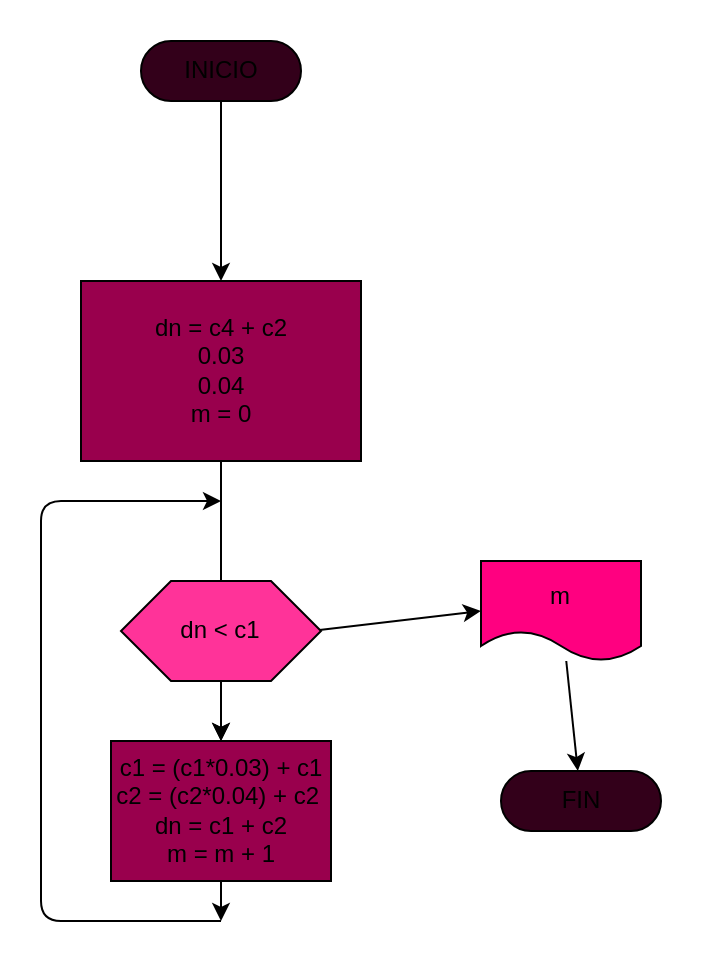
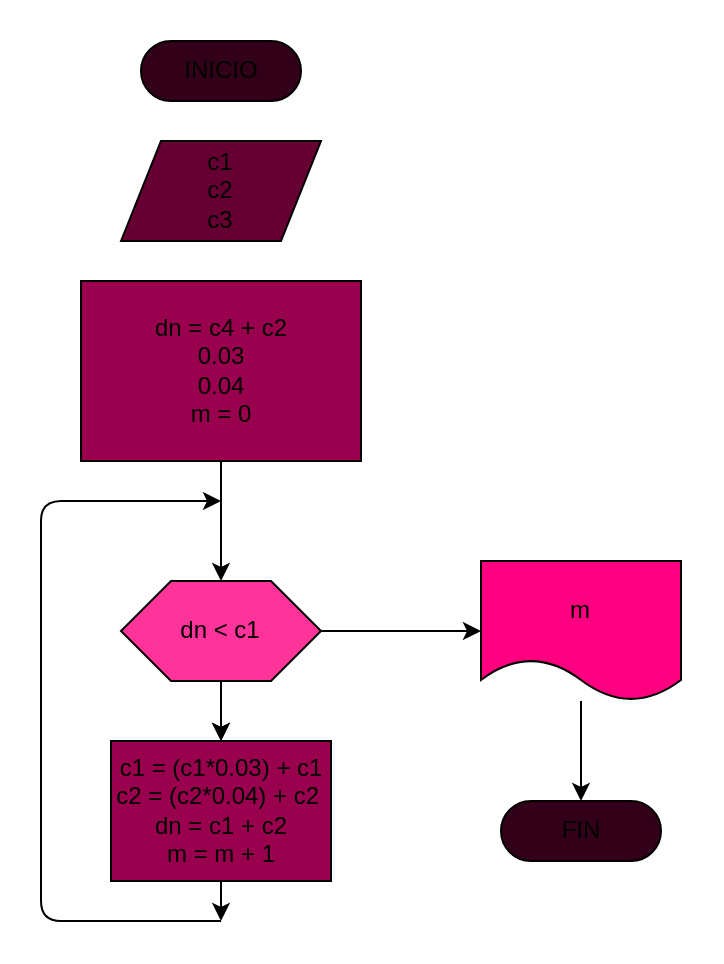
- <mxCell id="2" style="edgeStyle=none;html=1;exitX=0.5;exitY=0.5;exitDx=0;exitDy=15;exitPerimeter=0;entryX=0.5;entryY=0;entryDx=0;entryDy=0;" parent="1" source="3" target="6" edge="1"><mxGeometry relative="1" as="geometry"><mxPoint x="110" y="80" as="targetPoint" /></mxGeometry></mxCell>
+ <mxCell id="15" value="c1&lt;br&gt;c2&lt;br&gt;c3" style="shape=parallelogram;perimeter=parallelogramPerimeter;whiteSpace=wrap;html=1;dashed=0;fillColor=#660033;" parent="1" vertex="1"><mxGeometry x="60" y="70" width="100" height="50" as="geometry" /></mxCell>
- <mxCell id="5" value="" style="edgeStyle=none;html=1;entryX=0.5;entryY=0;entryDx=0;entryDy=0;endArrow=none;" parent="1" source="6" target="17" edge="1"><mxGeometry relative="1" as="geometry"><mxPoint x="110" y="280" as="targetPoint" /></mxGeometry></mxCell>
+ <mxCell id="5" value="" style="edgeStyle=none;html=1;entryX=0.5;entryY=0;entryDx=0;entryDy=0;" parent="1" source="6" target="17" edge="1"><mxGeometry relative="1" as="geometry"><mxPoint x="110" y="280" as="targetPoint" /></mxGeometry></mxCell>
- <mxCell id="13" value="m" style="shape=document;whiteSpace=wrap;html=1;boundedLbl=1;dashed=0;flipH=1;fillColor=#FF0080;" parent="1" vertex="1"><mxGeometry x="240" y="280" width="80" height="50" as="geometry" /></mxCell>
+ <mxCell id="13" value="m" style="shape=document;whiteSpace=wrap;html=1;boundedLbl=1;dashed=0;flipH=1;fillColor=#FF0080;" parent="1" vertex="1"><mxGeometry x="240" y="280" width="100" height="70" as="geometry" /></mxCell>
- <mxCell id="14" value="FIN" style="html=1;dashed=0;whitespace=wrap;shape=mxgraph.dfd.start;fillColor=#33001A;" parent="1" vertex="1"><mxGeometry x="250" y="385" width="80" height="30" as="geometry" /></mxCell>
+ <mxCell id="14" value="FIN" style="html=1;dashed=0;whitespace=wrap;shape=mxgraph.dfd.start;fillColor=#33001A;" parent="1" vertex="1"><mxGeometry x="250" y="400" width="80" height="30" as="geometry" /></mxCell>
